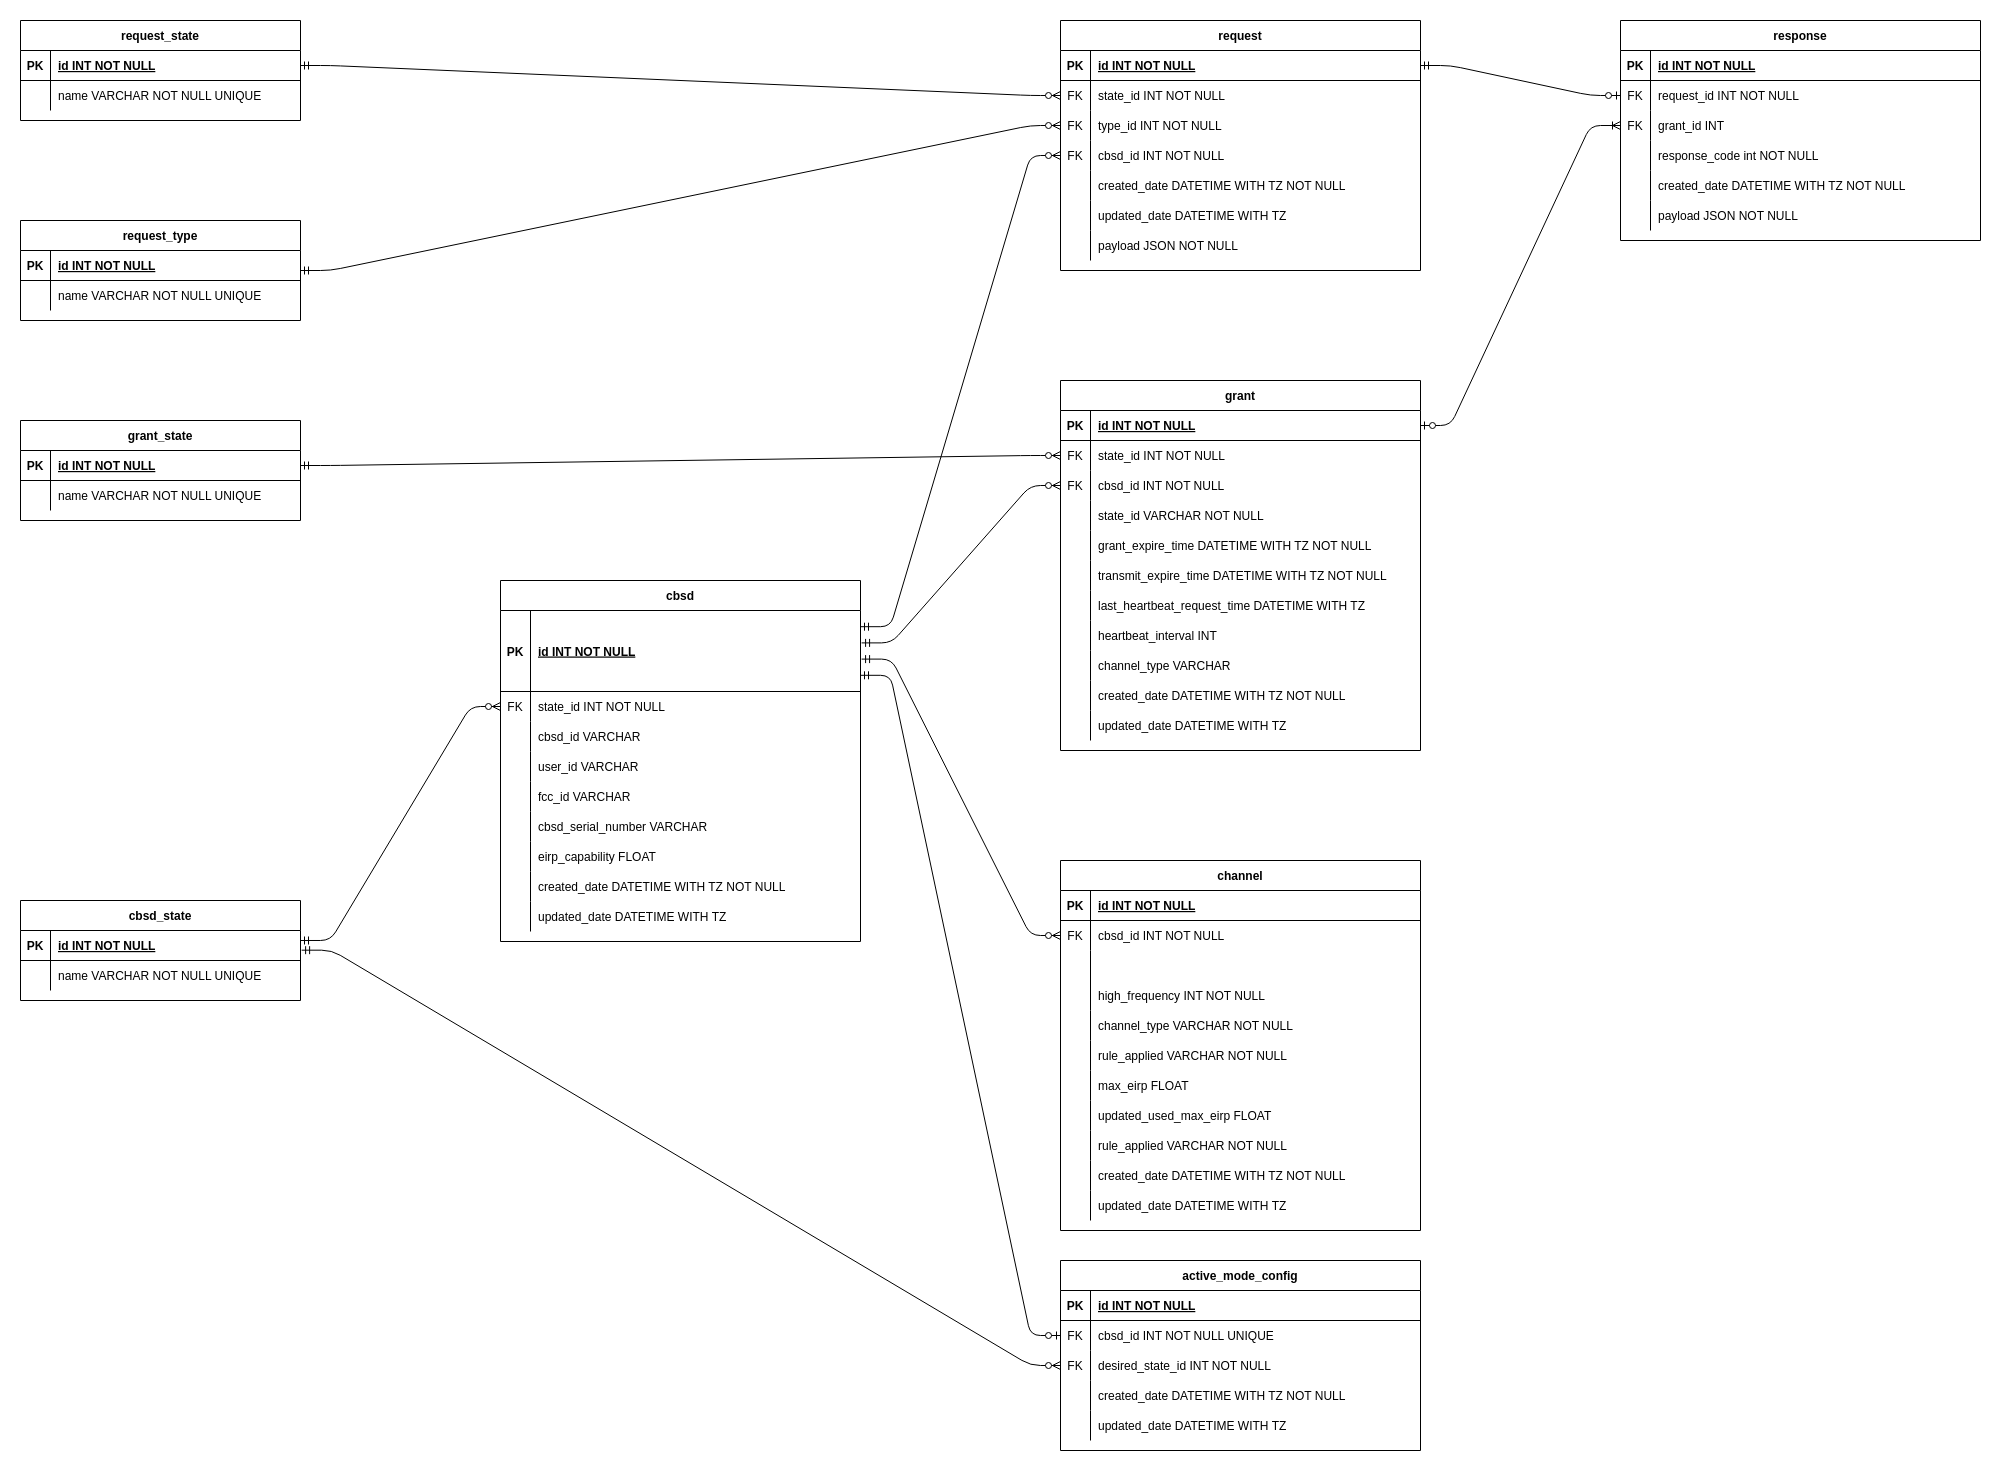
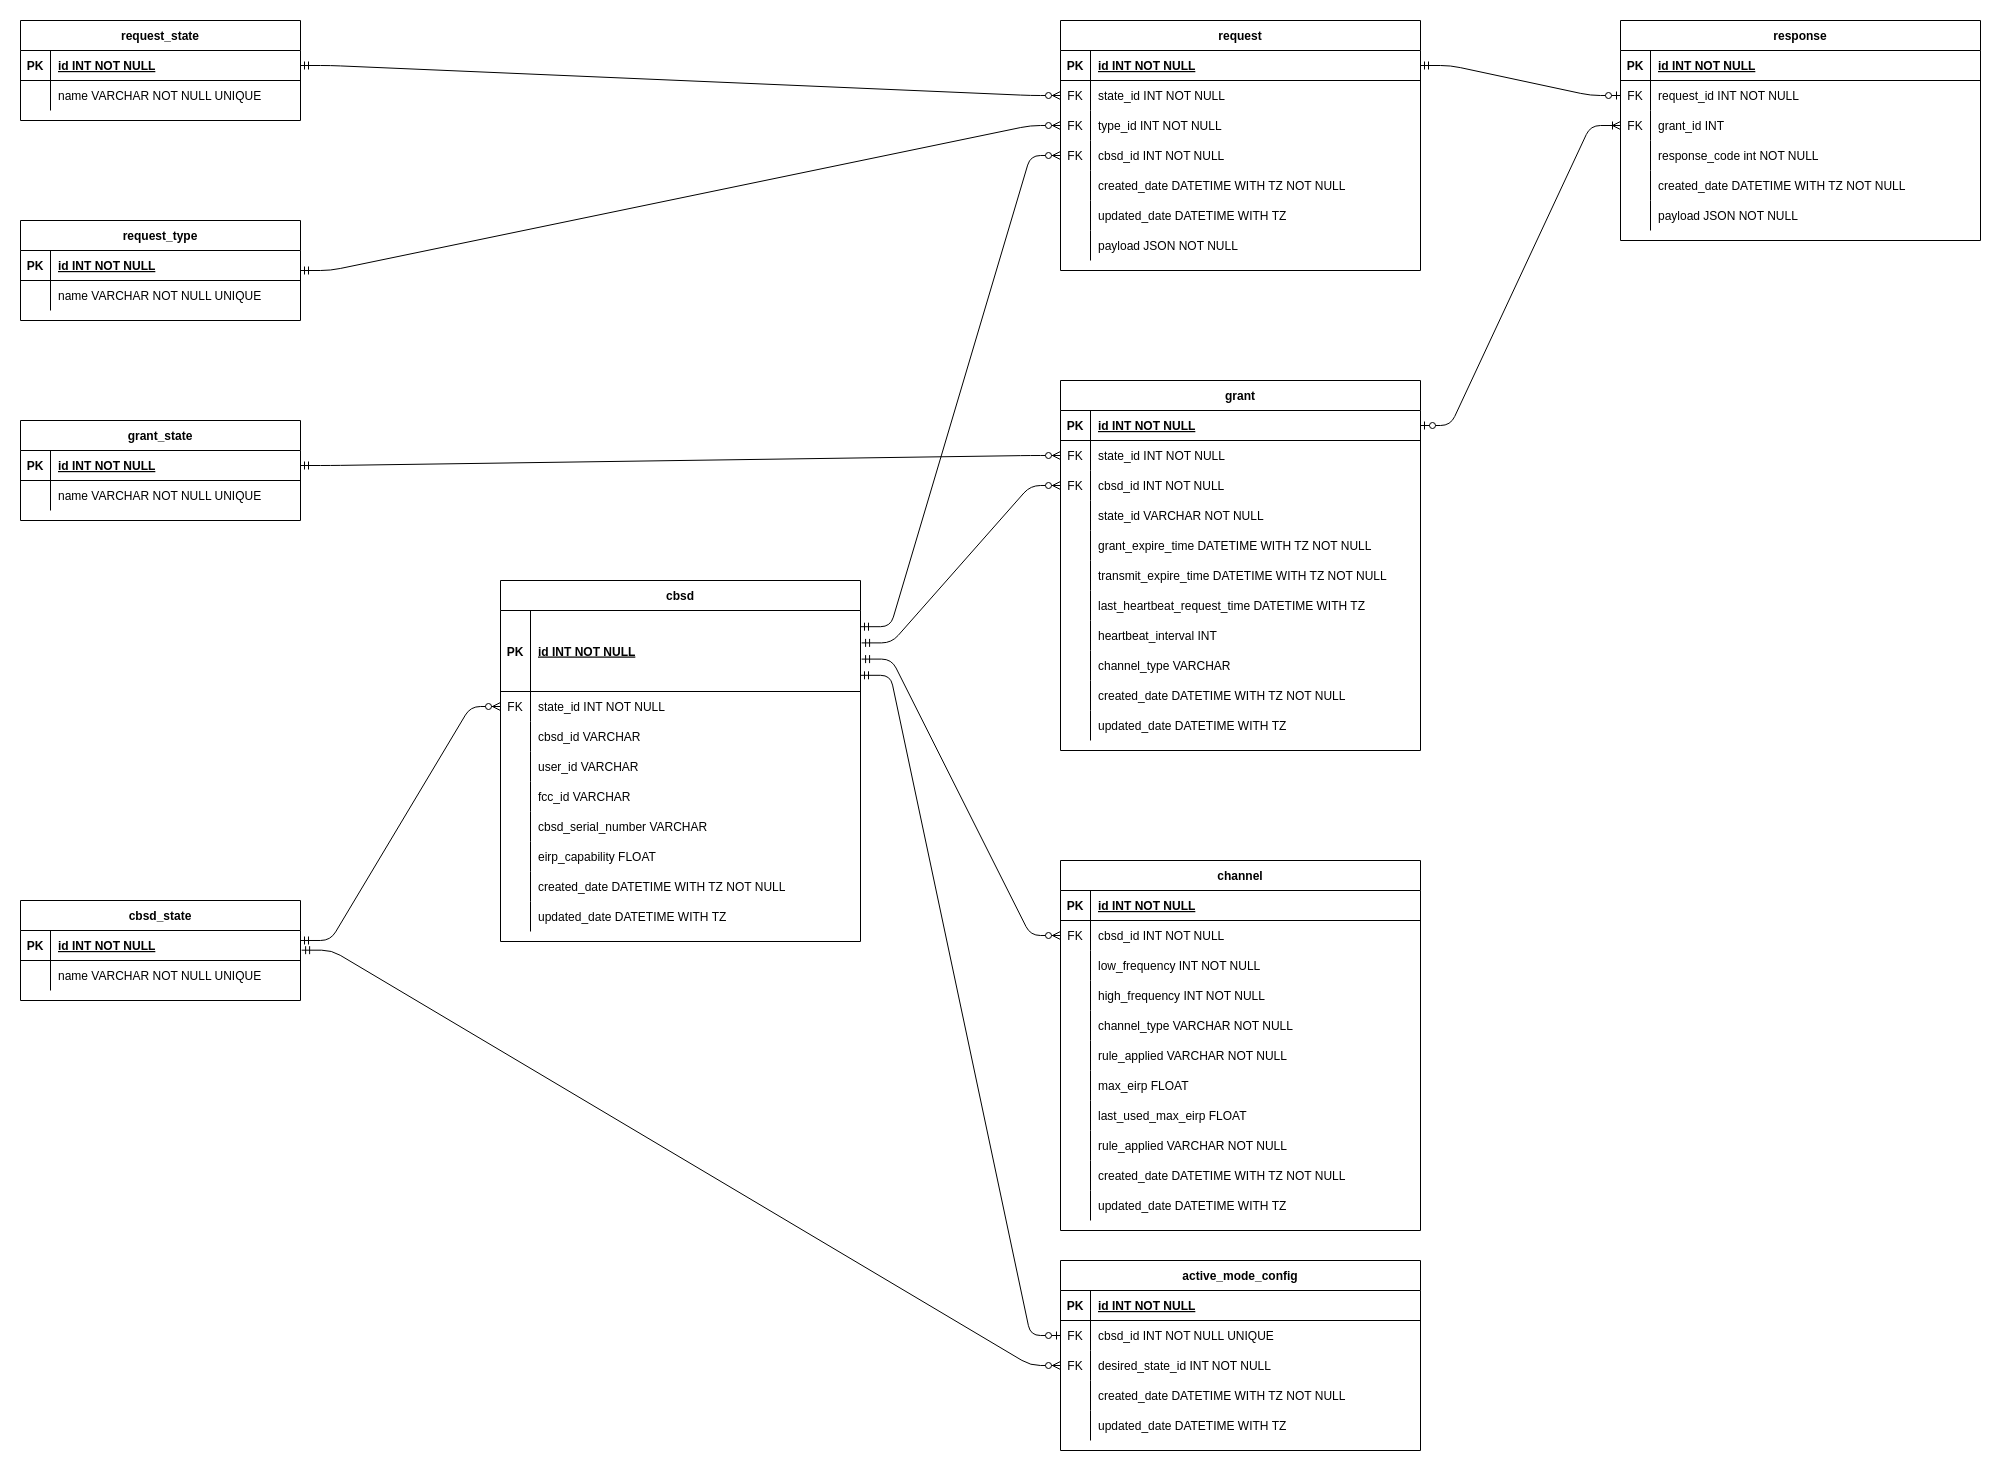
+ <mxCell id="142" value="low_frequency INT NOT NULL" style="shape=partialRectangle;connectable=0;fillColor=none;top=0;left=0;bottom=0;right=0;align=left;spacingLeft=6;overflow=hidden;" parent="140" vertex="1"><mxGeometry x="30" width="330" height="30" as="geometry" /></mxCell>
- <mxCell id="157" value="updated_used_max_eirp FLOAT" style="shape=partialRectangle;connectable=0;fillColor=none;top=0;left=0;bottom=0;right=0;align=left;spacingLeft=6;overflow=hidden;" vertex="1" parent="155"><mxGeometry x="30" width="330" height="30" as="geometry" /></mxCell>
+ <mxCell id="157" value="last_used_max_eirp FLOAT" style="shape=partialRectangle;connectable=0;fillColor=none;top=0;left=0;bottom=0;right=0;align=left;spacingLeft=6;overflow=hidden;" vertex="1" parent="155"><mxGeometry x="30" width="330" height="30" as="geometry" /></mxCell>
